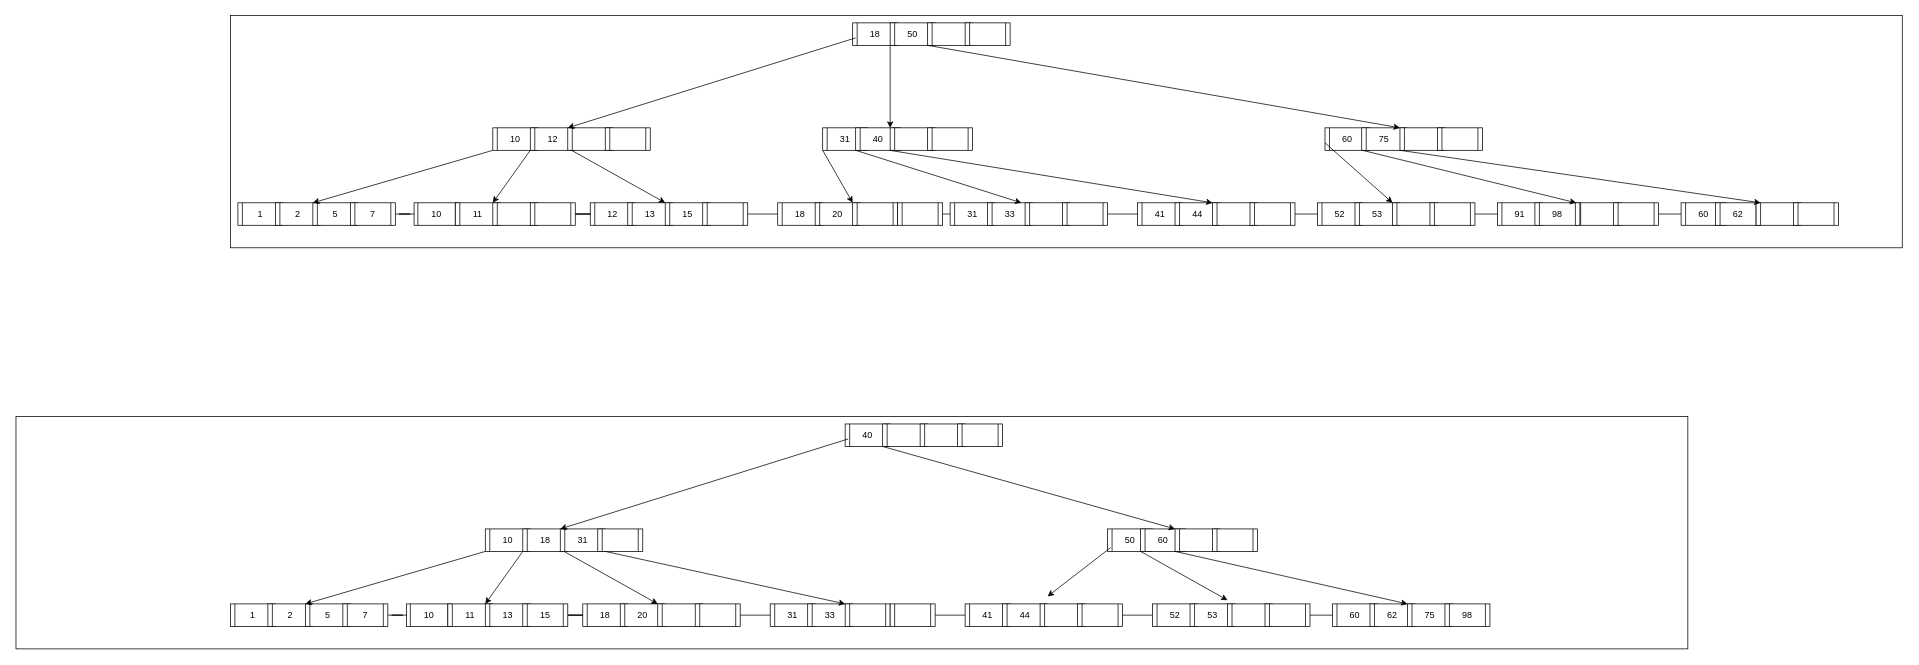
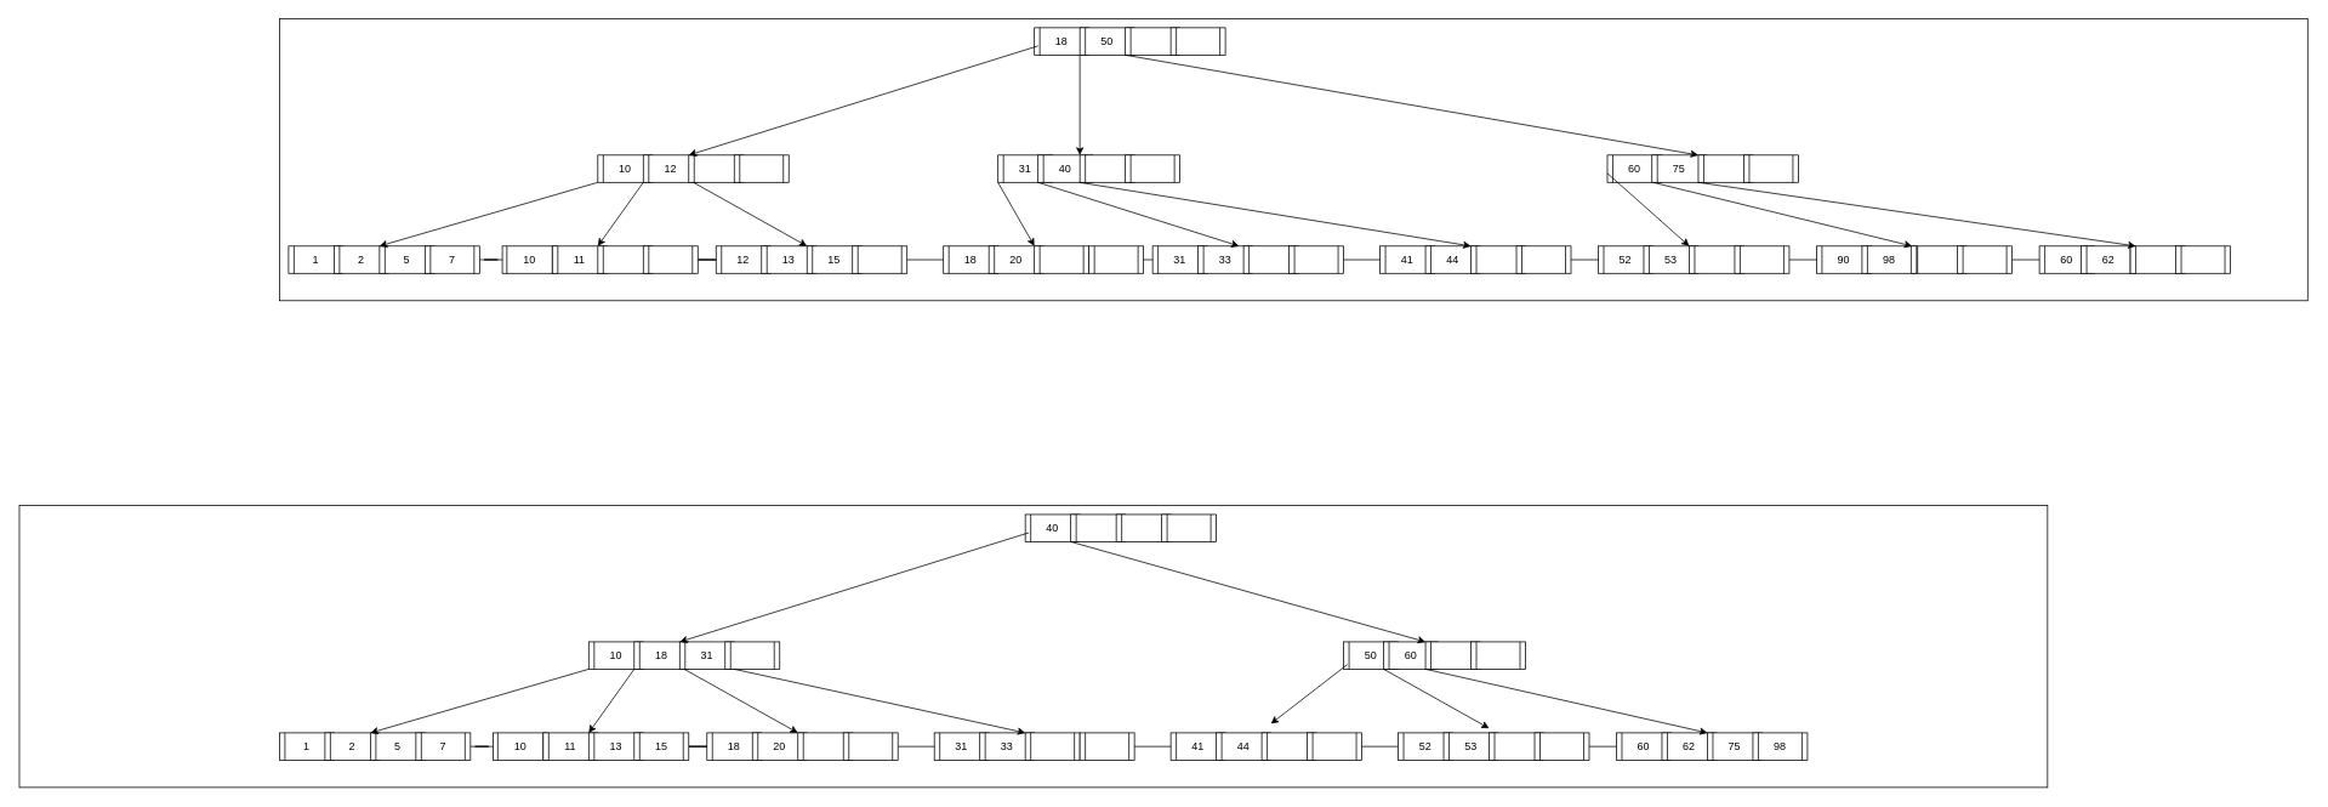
- <mxCell id="43" value="91" style="shape=process;whiteSpace=wrap;html=1;backgroundOutline=1;" parent="1" vertex="1"><mxGeometry x="1996" y="270" width="60" height="30" as="geometry" /></mxCell>
+ <mxCell id="43" value="90" style="shape=process;whiteSpace=wrap;html=1;backgroundOutline=1;" parent="1" vertex="1"><mxGeometry x="1996" y="270" width="60" height="30" as="geometry" /></mxCell>
